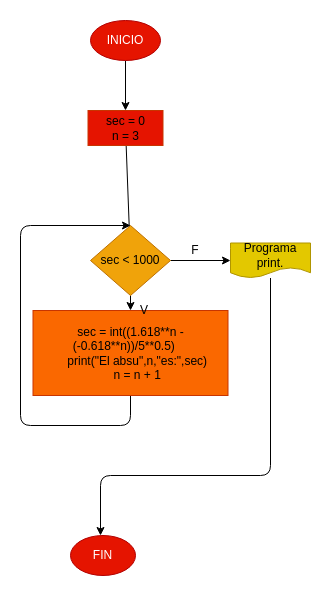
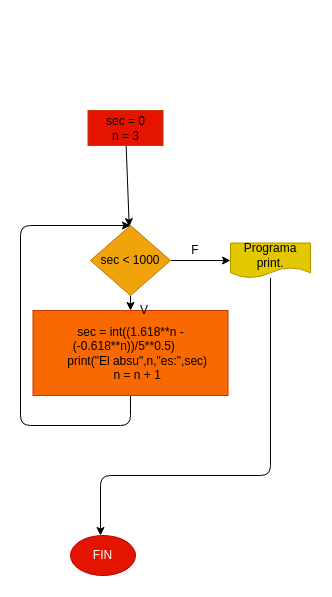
- <mxCell id="3" value="INICIO" style="ellipse;whiteSpace=wrap;html=1;fillColor=#e51400;fontColor=#ffffff;strokeColor=#B20000;" parent="1" vertex="1"><mxGeometry x="90" y="20" width="70" height="40" as="geometry" /></mxCell>
- <mxCell id="2" style="edgeStyle=none;html=1;entryX=0.5;entryY=0;entryDx=0;entryDy=0;" edge="1" parent="1" source="3" target="5"><mxGeometry relative="1" as="geometry" /></mxCell>
- <mxCell id="4" value="" style="edgeStyle=none;html=1;endArrow=none;" parent="1" source="5" target="8" edge="1"><mxGeometry relative="1" as="geometry" /></mxCell>
+ <mxCell id="4" value="" style="edgeStyle=none;html=1;" parent="1" source="5" target="8" edge="1"><mxGeometry relative="1" as="geometry" /></mxCell>
